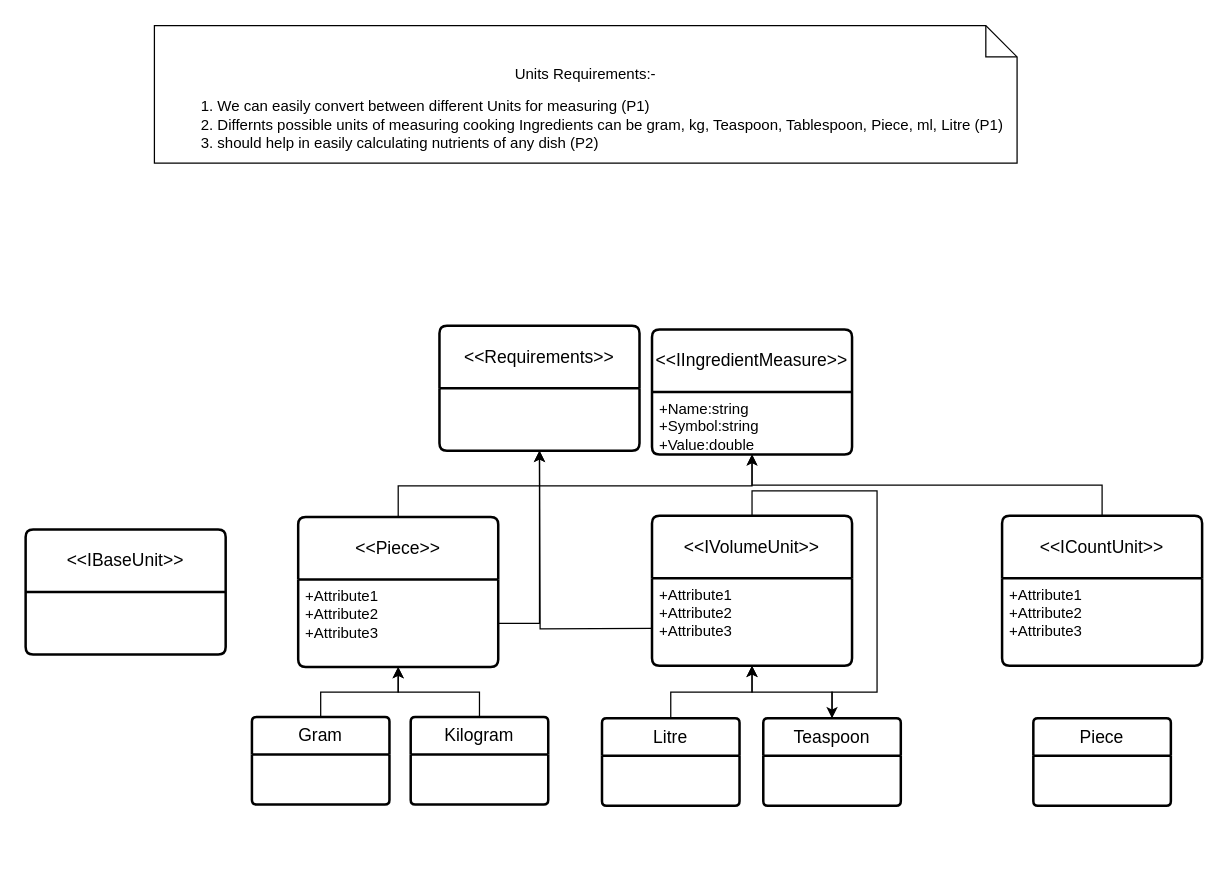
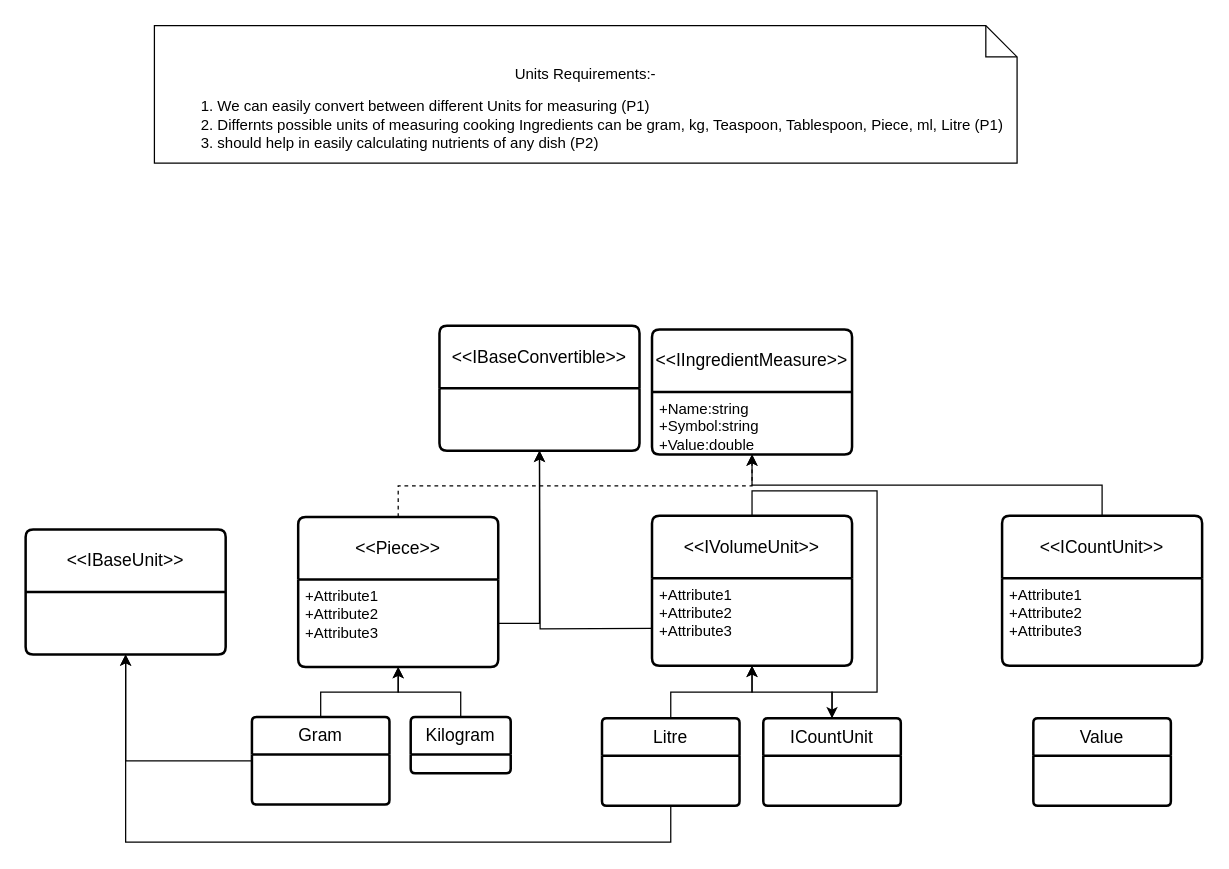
- <mxCell id="25" value="&amp;lt;&amp;lt;Requirements&amp;gt;&amp;gt;" style="swimlane;childLayout=stackLayout;horizontal=1;startSize=50;horizontalStack=0;rounded=1;fontSize=14;fontStyle=0;strokeWidth=2;resizeParent=0;resizeLast=1;shadow=0;dashed=0;align=center;arcSize=4;whiteSpace=wrap;html=1;" vertex="1" parent="1"><mxGeometry x="351" y="260" width="160" height="100" as="geometry" /></mxCell>
+ <mxCell id="25" value="&amp;lt;&amp;lt;IBaseConvertible&amp;gt;&amp;gt;" style="swimlane;childLayout=stackLayout;horizontal=1;startSize=50;horizontalStack=0;rounded=1;fontSize=14;fontStyle=0;strokeWidth=2;resizeParent=0;resizeLast=1;shadow=0;dashed=0;align=center;arcSize=4;whiteSpace=wrap;html=1;" vertex="1" parent="1"><mxGeometry x="351" y="260" width="160" height="100" as="geometry" /></mxCell>
- <mxCell id="11" style="edgeStyle=orthogonalEdgeStyle;rounded=0;orthogonalLoop=1;jettySize=auto;html=1;exitX=0.5;exitY=0;exitDx=0;exitDy=0;entryX=0.5;entryY=1;entryDx=0;entryDy=0;endArrow=open;" edge="1" parent="1" source="12" target="3"><mxGeometry relative="1" as="geometry" /></mxCell>
+ <mxCell id="11" style="edgeStyle=orthogonalEdgeStyle;rounded=0;orthogonalLoop=1;jettySize=auto;html=1;exitX=0.5;exitY=0;exitDx=0;exitDy=0;entryX=0.5;entryY=1;entryDx=0;entryDy=0;" edge="1" parent="1" source="12" target="3"><mxGeometry relative="1" as="geometry" /></mxCell>
- <mxCell id="8" style="edgeStyle=orthogonalEdgeStyle;rounded=0;orthogonalLoop=1;jettySize=auto;html=1;exitX=0.5;exitY=0;exitDx=0;exitDy=0;" edge="1" parent="1" source="9" target="3"><mxGeometry relative="1" as="geometry" /></mxCell>
+ <mxCell id="8" style="edgeStyle=orthogonalEdgeStyle;rounded=0;orthogonalLoop=1;jettySize=auto;html=1;exitX=0.5;exitY=0;exitDx=0;exitDy=0;dashed=1;" edge="1" parent="1" source="9" target="3"><mxGeometry relative="1" as="geometry" /></mxCell>
- <mxCell id="23" value="Teaspoon" style="swimlane;childLayout=stackLayout;horizontal=1;startSize=30;horizontalStack=0;rounded=1;fontSize=14;fontStyle=0;strokeWidth=2;resizeParent=0;resizeLast=1;shadow=0;dashed=0;align=center;arcSize=4;whiteSpace=wrap;html=1;" vertex="1" parent="1"><mxGeometry x="610" y="574" width="110" height="70" as="geometry" /></mxCell>
+ <mxCell id="23" value="ICountUnit" style="swimlane;childLayout=stackLayout;horizontal=1;startSize=30;horizontalStack=0;rounded=1;fontSize=14;fontStyle=0;strokeWidth=2;resizeParent=0;resizeLast=1;shadow=0;dashed=0;align=center;arcSize=4;whiteSpace=wrap;html=1;" vertex="1" parent="1"><mxGeometry x="610" y="574" width="110" height="70" as="geometry" /></mxCell>
- <mxCell id="24" value="Piece" style="swimlane;childLayout=stackLayout;horizontal=1;startSize=30;horizontalStack=0;rounded=1;fontSize=14;fontStyle=0;strokeWidth=2;resizeParent=0;resizeLast=1;shadow=0;dashed=0;align=center;arcSize=4;whiteSpace=wrap;html=1;" vertex="1" parent="1"><mxGeometry x="826" y="574" width="110" height="70" as="geometry" /></mxCell>
+ <mxCell id="24" value="Value" style="swimlane;childLayout=stackLayout;horizontal=1;startSize=30;horizontalStack=0;rounded=1;fontSize=14;fontStyle=0;strokeWidth=2;resizeParent=0;resizeLast=1;shadow=0;dashed=0;align=center;arcSize=4;whiteSpace=wrap;html=1;" vertex="1" parent="1"><mxGeometry x="826" y="574" width="110" height="70" as="geometry" /></mxCell>
+ <mxCell id="17" style="edgeStyle=orthogonalEdgeStyle;rounded=0;orthogonalLoop=1;jettySize=auto;html=1;exitX=0;exitY=0.5;exitDx=0;exitDy=0;entryX=0.5;entryY=1;entryDx=0;entryDy=0;" edge="1" parent="1" source="18" target="26"><mxGeometry relative="1" as="geometry" /></mxCell>
- <mxCell id="15" value="Kilogram" style="swimlane;childLayout=stackLayout;horizontal=1;startSize=30;horizontalStack=0;rounded=1;fontSize=14;fontStyle=0;strokeWidth=2;resizeParent=0;resizeLast=1;shadow=0;dashed=0;align=center;arcSize=4;whiteSpace=wrap;html=1;" vertex="1" parent="1"><mxGeometry x="328" y="573" width="110" height="70" as="geometry" /></mxCell>
+ <mxCell id="15" value="Kilogram" style="swimlane;childLayout=stackLayout;horizontal=1;startSize=30;horizontalStack=0;rounded=1;fontSize=14;fontStyle=0;strokeWidth=2;resizeParent=0;resizeLast=1;shadow=0;dashed=0;align=center;arcSize=4;whiteSpace=wrap;html=1;" vertex="1" parent="1"><mxGeometry x="328" y="573" width="80" height="45" as="geometry" /></mxCell>
+ <mxCell id="20" style="edgeStyle=orthogonalEdgeStyle;rounded=0;orthogonalLoop=1;jettySize=auto;html=1;exitX=0.5;exitY=1;exitDx=0;exitDy=0;entryX=0.5;entryY=1;entryDx=0;entryDy=0;" edge="1" parent="1" source="21" target="26"><mxGeometry relative="1" as="geometry"><Array as="points"><mxPoint x="536" y="673" /><mxPoint x="100" y="673" /></Array></mxGeometry></mxCell>
